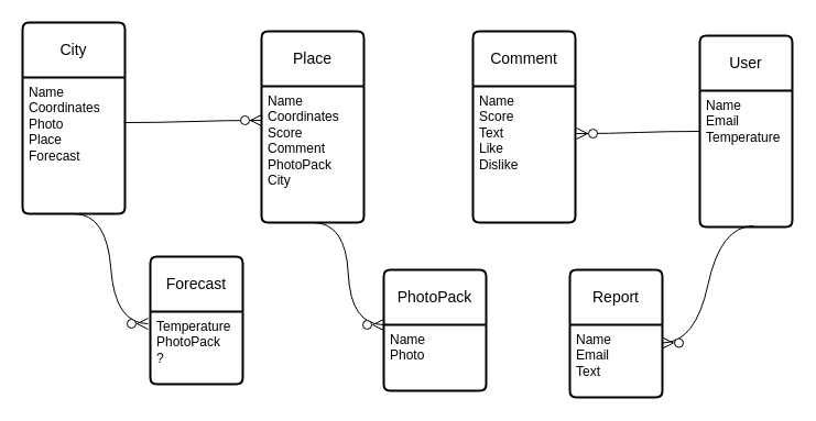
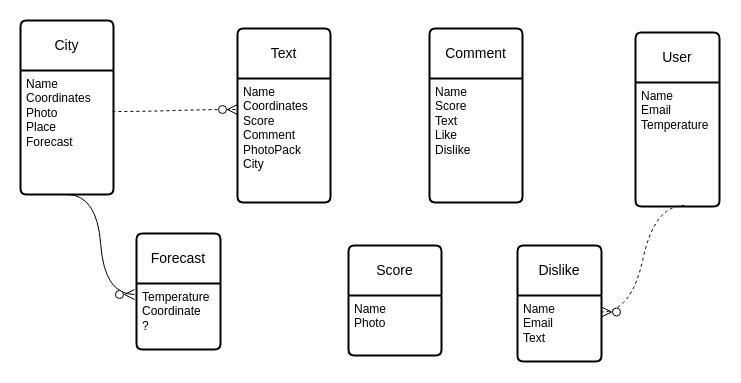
- <mxCell id="4" value="Place" style="swimlane;childLayout=stackLayout;horizontal=1;startSize=50;horizontalStack=0;rounded=1;fontSize=14;fontStyle=0;strokeWidth=2;resizeParent=0;resizeLast=1;shadow=0;dashed=0;align=center;arcSize=4;whiteSpace=wrap;html=1;" vertex="1" parent="1"><mxGeometry x="237" y="28" width="93" height="174" as="geometry" /></mxCell>
+ <mxCell id="4" value="Text" style="swimlane;childLayout=stackLayout;horizontal=1;startSize=50;horizontalStack=0;rounded=1;fontSize=14;fontStyle=0;strokeWidth=2;resizeParent=0;resizeLast=1;shadow=0;dashed=0;align=center;arcSize=4;whiteSpace=wrap;html=1;" vertex="1" parent="1"><mxGeometry x="237" y="28" width="93" height="174" as="geometry" /></mxCell>
- <mxCell id="16" value="" style="edgeStyle=entityRelationEdgeStyle;fontSize=12;html=1;endArrow=ERzeroToMany;endFill=1;rounded=0;startSize=8;endSize=8;curved=1;exitX=0.989;exitY=0.331;exitDx=0;exitDy=0;exitPerimeter=0;entryX=0;entryY=0.25;entryDx=0;entryDy=0;" edge="1" parent="1" source="11" target="5"><mxGeometry width="100" height="100" relative="1" as="geometry"><mxPoint x="229" y="307" as="sourcePoint" /><mxPoint x="329" y="207" as="targetPoint" /></mxGeometry></mxCell>
+ <mxCell id="16" value="" style="edgeStyle=entityRelationEdgeStyle;fontSize=12;html=1;endArrow=ERzeroToMany;endFill=1;rounded=0;startSize=8;endSize=8;curved=1;exitX=0.989;exitY=0.331;exitDx=0;exitDy=0;exitPerimeter=0;entryX=0;entryY=0.25;entryDx=0;entryDy=0;dashed=1;" edge="1" parent="1" source="11" target="5"><mxGeometry width="100" height="100" relative="1" as="geometry"><mxPoint x="229" y="307" as="sourcePoint" /><mxPoint x="329" y="207" as="targetPoint" /></mxGeometry></mxCell>
- <mxCell id="17" value="" style="edgeStyle=entityRelationEdgeStyle;fontSize=12;html=1;endArrow=ERzeroToMany;endFill=1;rounded=0;startSize=8;endSize=8;curved=1;entryX=1.011;entryY=0.347;entryDx=0;entryDy=0;entryPerimeter=0;exitX=0;exitY=0.5;exitDx=0;exitDy=0;" edge="1" parent="1" source="2" target="7"><mxGeometry width="100" height="100" relative="1" as="geometry"><mxPoint x="636" y="336" as="sourcePoint" /><mxPoint x="653" y="107" as="targetPoint" /></mxGeometry></mxCell>
- <mxCell id="18" value="" style="edgeStyle=entityRelationEdgeStyle;fontSize=12;html=1;endArrow=ERzeroToMany;endFill=1;rounded=0;startSize=8;endSize=8;curved=1;exitX=0.5;exitY=1;exitDx=0;exitDy=0;entryX=0;entryY=0;entryDx=0;entryDy=0;" edge="1" parent="1" source="5" target="9"><mxGeometry width="100" height="100" relative="1" as="geometry"><mxPoint x="373" y="207" as="sourcePoint" /><mxPoint x="473" y="107" as="targetPoint" /></mxGeometry></mxCell>
- <mxCell id="19" value="" style="edgeStyle=entityRelationEdgeStyle;fontSize=12;html=1;endArrow=ERzeroToMany;endFill=1;rounded=0;startSize=8;endSize=8;curved=1;exitX=0.583;exitY=0.992;exitDx=0;exitDy=0;entryX=1;entryY=0.25;entryDx=0;entryDy=0;exitPerimeter=0;" edge="1" parent="1" source="3" target="15"><mxGeometry width="100" height="100" relative="1" as="geometry"><mxPoint x="581" y="207" as="sourcePoint" /><mxPoint x="809" y="340" as="targetPoint" /></mxGeometry></mxCell>
+ <mxCell id="19" value="" style="edgeStyle=entityRelationEdgeStyle;fontSize=12;html=1;endArrow=ERzeroToMany;endFill=1;rounded=0;startSize=8;endSize=8;curved=1;exitX=0.583;exitY=0.992;exitDx=0;exitDy=0;entryX=1;entryY=0.25;entryDx=0;entryDy=0;exitPerimeter=0;dashed=1;" edge="1" parent="1" source="3" target="15"><mxGeometry width="100" height="100" relative="1" as="geometry"><mxPoint x="581" y="207" as="sourcePoint" /><mxPoint x="809" y="340" as="targetPoint" /></mxGeometry></mxCell>
- <mxCell id="8" value="PhotoPack" style="swimlane;childLayout=stackLayout;horizontal=1;startSize=50;horizontalStack=0;rounded=1;fontSize=14;fontStyle=0;strokeWidth=2;resizeParent=0;resizeLast=1;shadow=0;dashed=0;align=center;arcSize=4;whiteSpace=wrap;html=1;" vertex="1" parent="1"><mxGeometry x="348" y="245" width="93" height="110" as="geometry" /></mxCell>
+ <mxCell id="8" value="Score" style="swimlane;childLayout=stackLayout;horizontal=1;startSize=50;horizontalStack=0;rounded=1;fontSize=14;fontStyle=0;strokeWidth=2;resizeParent=0;resizeLast=1;shadow=0;dashed=0;align=center;arcSize=4;whiteSpace=wrap;html=1;" vertex="1" parent="1"><mxGeometry x="348" y="245" width="93" height="110" as="geometry" /></mxCell>
- <mxCell id="14" value="Report" style="swimlane;childLayout=stackLayout;horizontal=1;startSize=50;horizontalStack=0;rounded=1;fontSize=14;fontStyle=0;strokeWidth=2;resizeParent=0;resizeLast=1;shadow=0;dashed=0;align=center;arcSize=4;whiteSpace=wrap;html=1;" vertex="1" parent="1"><mxGeometry x="517" y="245" width="84" height="116" as="geometry" /></mxCell>
+ <mxCell id="14" value="Dislike" style="swimlane;childLayout=stackLayout;horizontal=1;startSize=50;horizontalStack=0;rounded=1;fontSize=14;fontStyle=0;strokeWidth=2;resizeParent=0;resizeLast=1;shadow=0;dashed=0;align=center;arcSize=4;whiteSpace=wrap;html=1;" vertex="1" parent="1"><mxGeometry x="517" y="245" width="84" height="116" as="geometry" /></mxCell>
- <mxCell id="13" value="Temperature&lt;br&gt;PhotoPack&lt;br&gt;?" style="align=left;strokeColor=none;fillColor=none;spacingLeft=4;fontSize=12;verticalAlign=top;resizable=0;rotatable=0;part=1;html=1;" vertex="1" parent="12"><mxGeometry y="50" width="84" height="66" as="geometry" /></mxCell>
+ <mxCell id="13" value="Temperature&lt;br&gt;Coordinate&lt;br&gt;?" style="align=left;strokeColor=none;fillColor=none;spacingLeft=4;fontSize=12;verticalAlign=top;resizable=0;rotatable=0;part=1;html=1;" vertex="1" parent="12"><mxGeometry y="50" width="84" height="66" as="geometry" /></mxCell>
